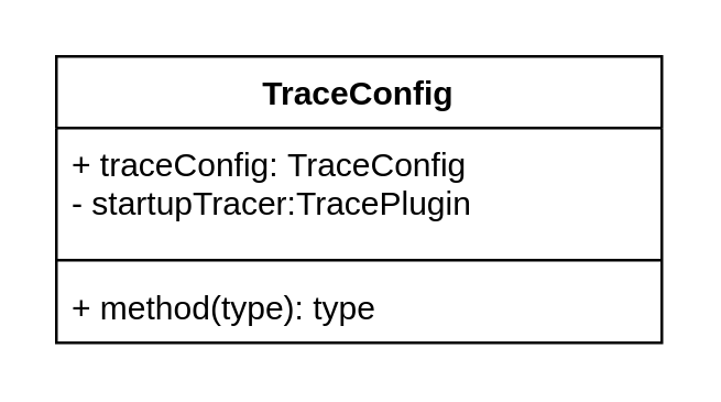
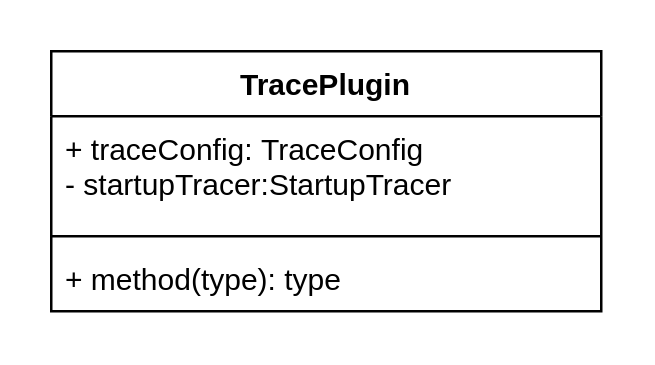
- <mxCell id="2" value="TraceConfig" style="swimlane;fontStyle=1;align=center;verticalAlign=top;childLayout=stackLayout;horizontal=1;startSize=26;horizontalStack=0;resizeParent=1;resizeParentMax=0;resizeLast=0;collapsible=1;marginBottom=0;" vertex="1" parent="1"><mxGeometry x="20" y="20" width="220" height="104" as="geometry"><mxRectangle x="140" y="120" width="100" height="26" as="alternateBounds" /></mxGeometry></mxCell>
+ <mxCell id="2" value="TracePlugin" style="swimlane;fontStyle=1;align=center;verticalAlign=top;childLayout=stackLayout;horizontal=1;startSize=26;horizontalStack=0;resizeParent=1;resizeParentMax=0;resizeLast=0;collapsible=1;marginBottom=0;" vertex="1" parent="1"><mxGeometry x="20" y="20" width="220" height="104" as="geometry"><mxRectangle x="140" y="120" width="100" height="26" as="alternateBounds" /></mxGeometry></mxCell>
- <mxCell id="3" value="+ traceConfig: TraceConfig&#10;- startupTracer:TracePlugin" style="text;strokeColor=none;fillColor=none;align=left;verticalAlign=top;spacingLeft=4;spacingRight=4;overflow=hidden;rotatable=0;points=[[0,0.5],[1,0.5]];portConstraint=eastwest;" vertex="1" parent="2"><mxGeometry y="26" width="220" height="44" as="geometry" /></mxCell>
+ <mxCell id="3" value="+ traceConfig: TraceConfig&#10;- startupTracer:StartupTracer" style="text;strokeColor=none;fillColor=none;align=left;verticalAlign=top;spacingLeft=4;spacingRight=4;overflow=hidden;rotatable=0;points=[[0,0.5],[1,0.5]];portConstraint=eastwest;" vertex="1" parent="2"><mxGeometry y="26" width="220" height="44" as="geometry" /></mxCell>
